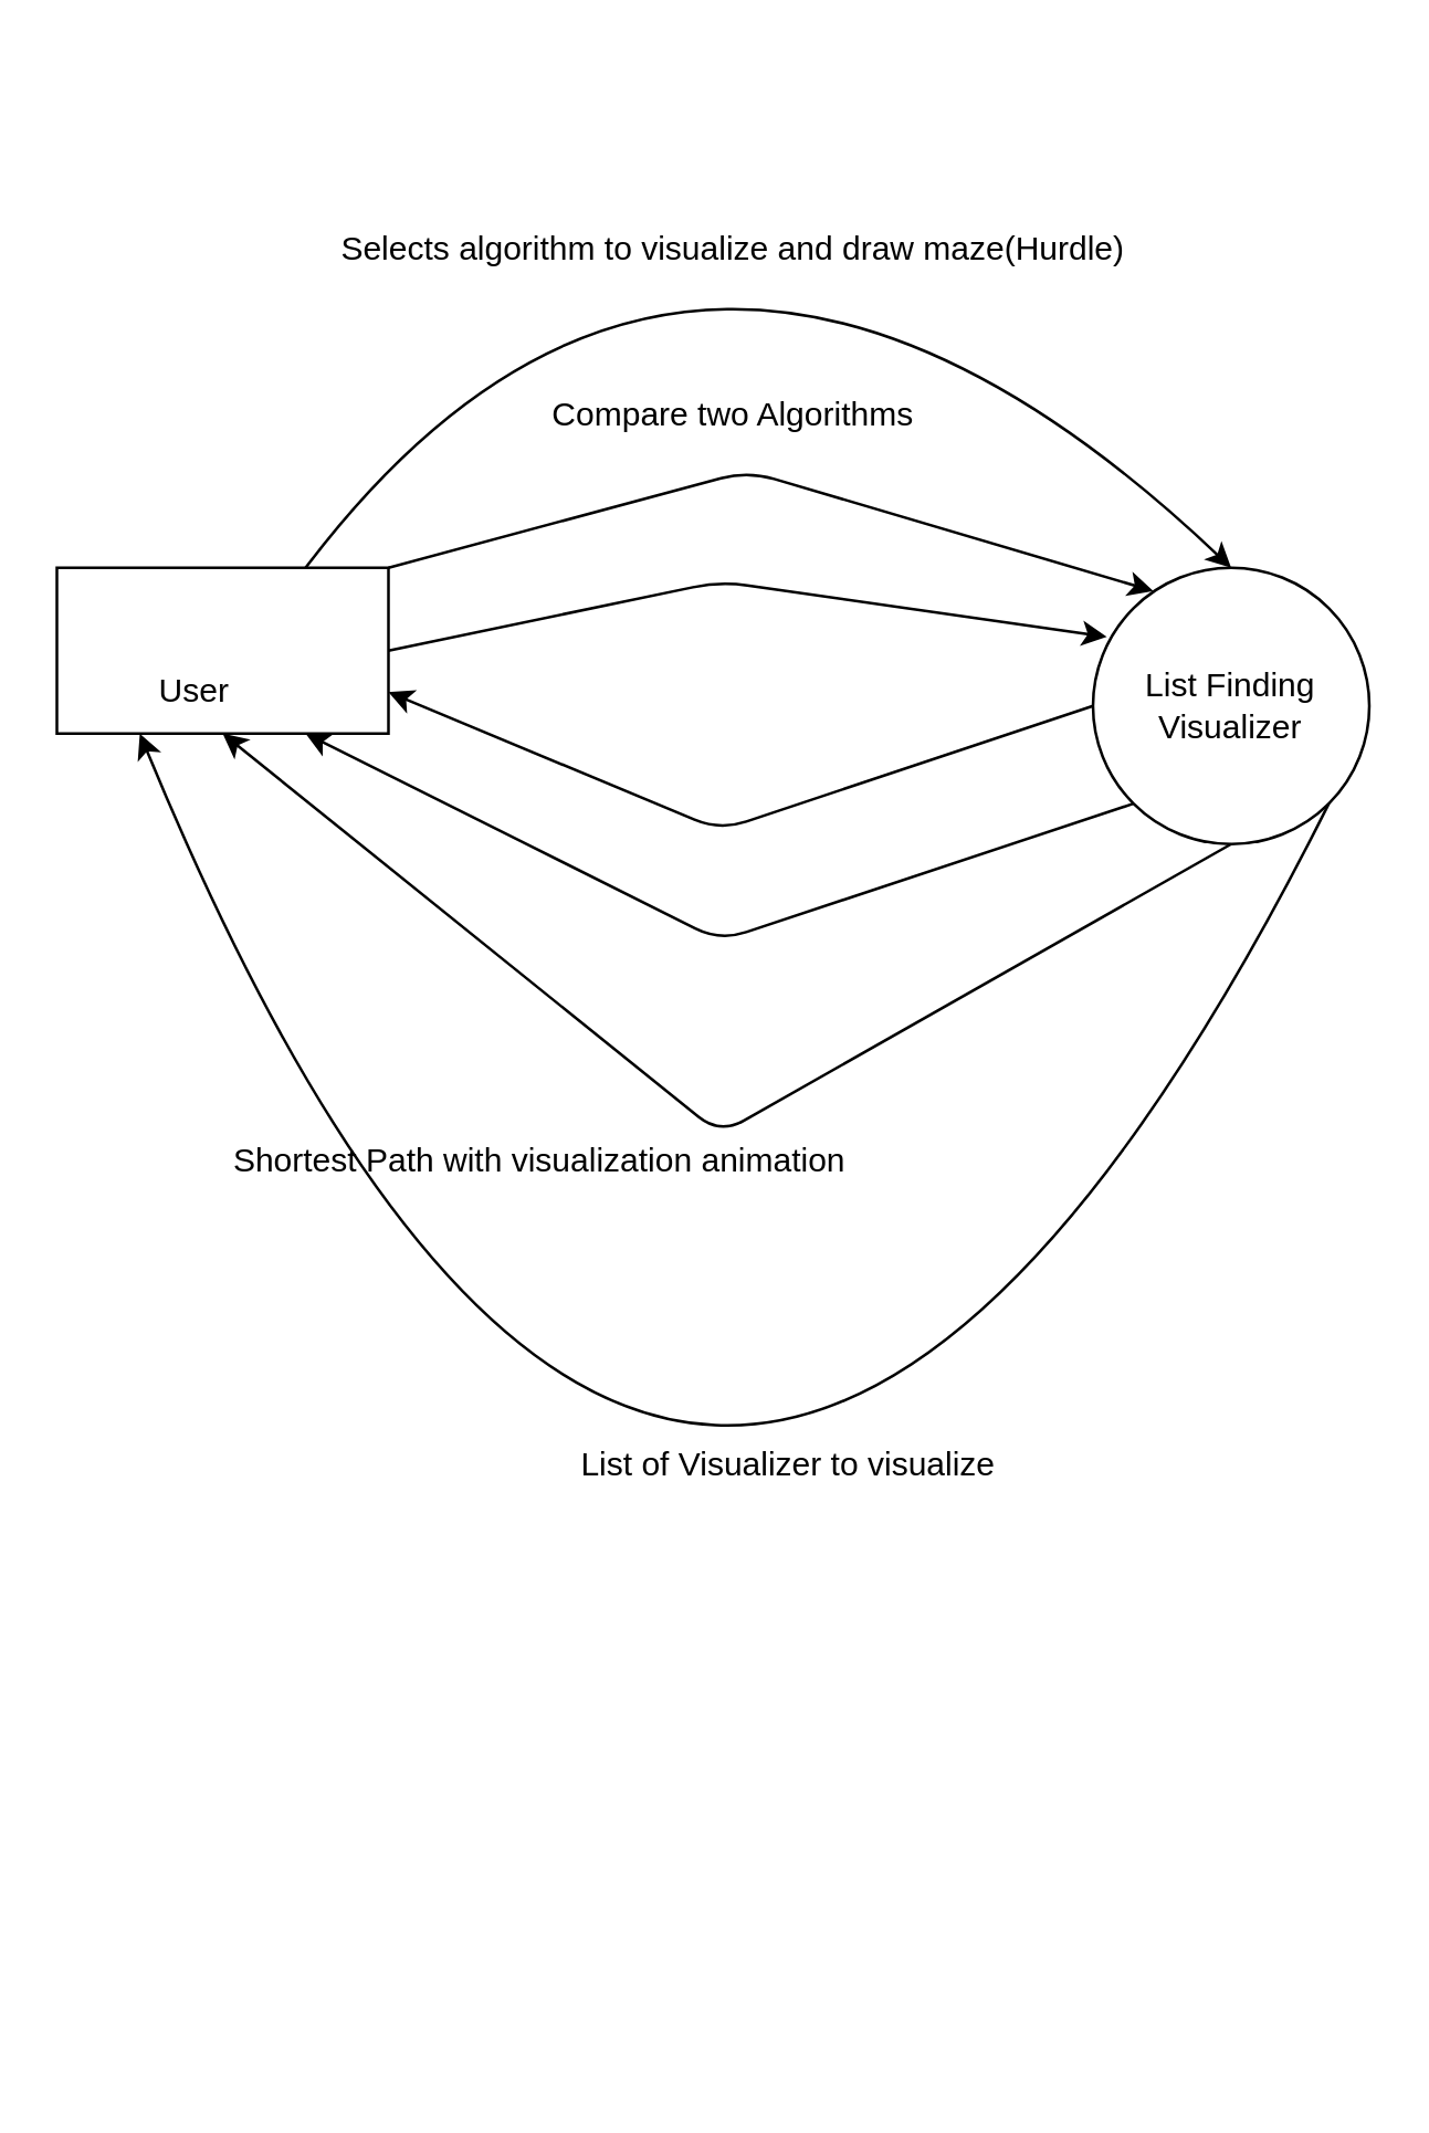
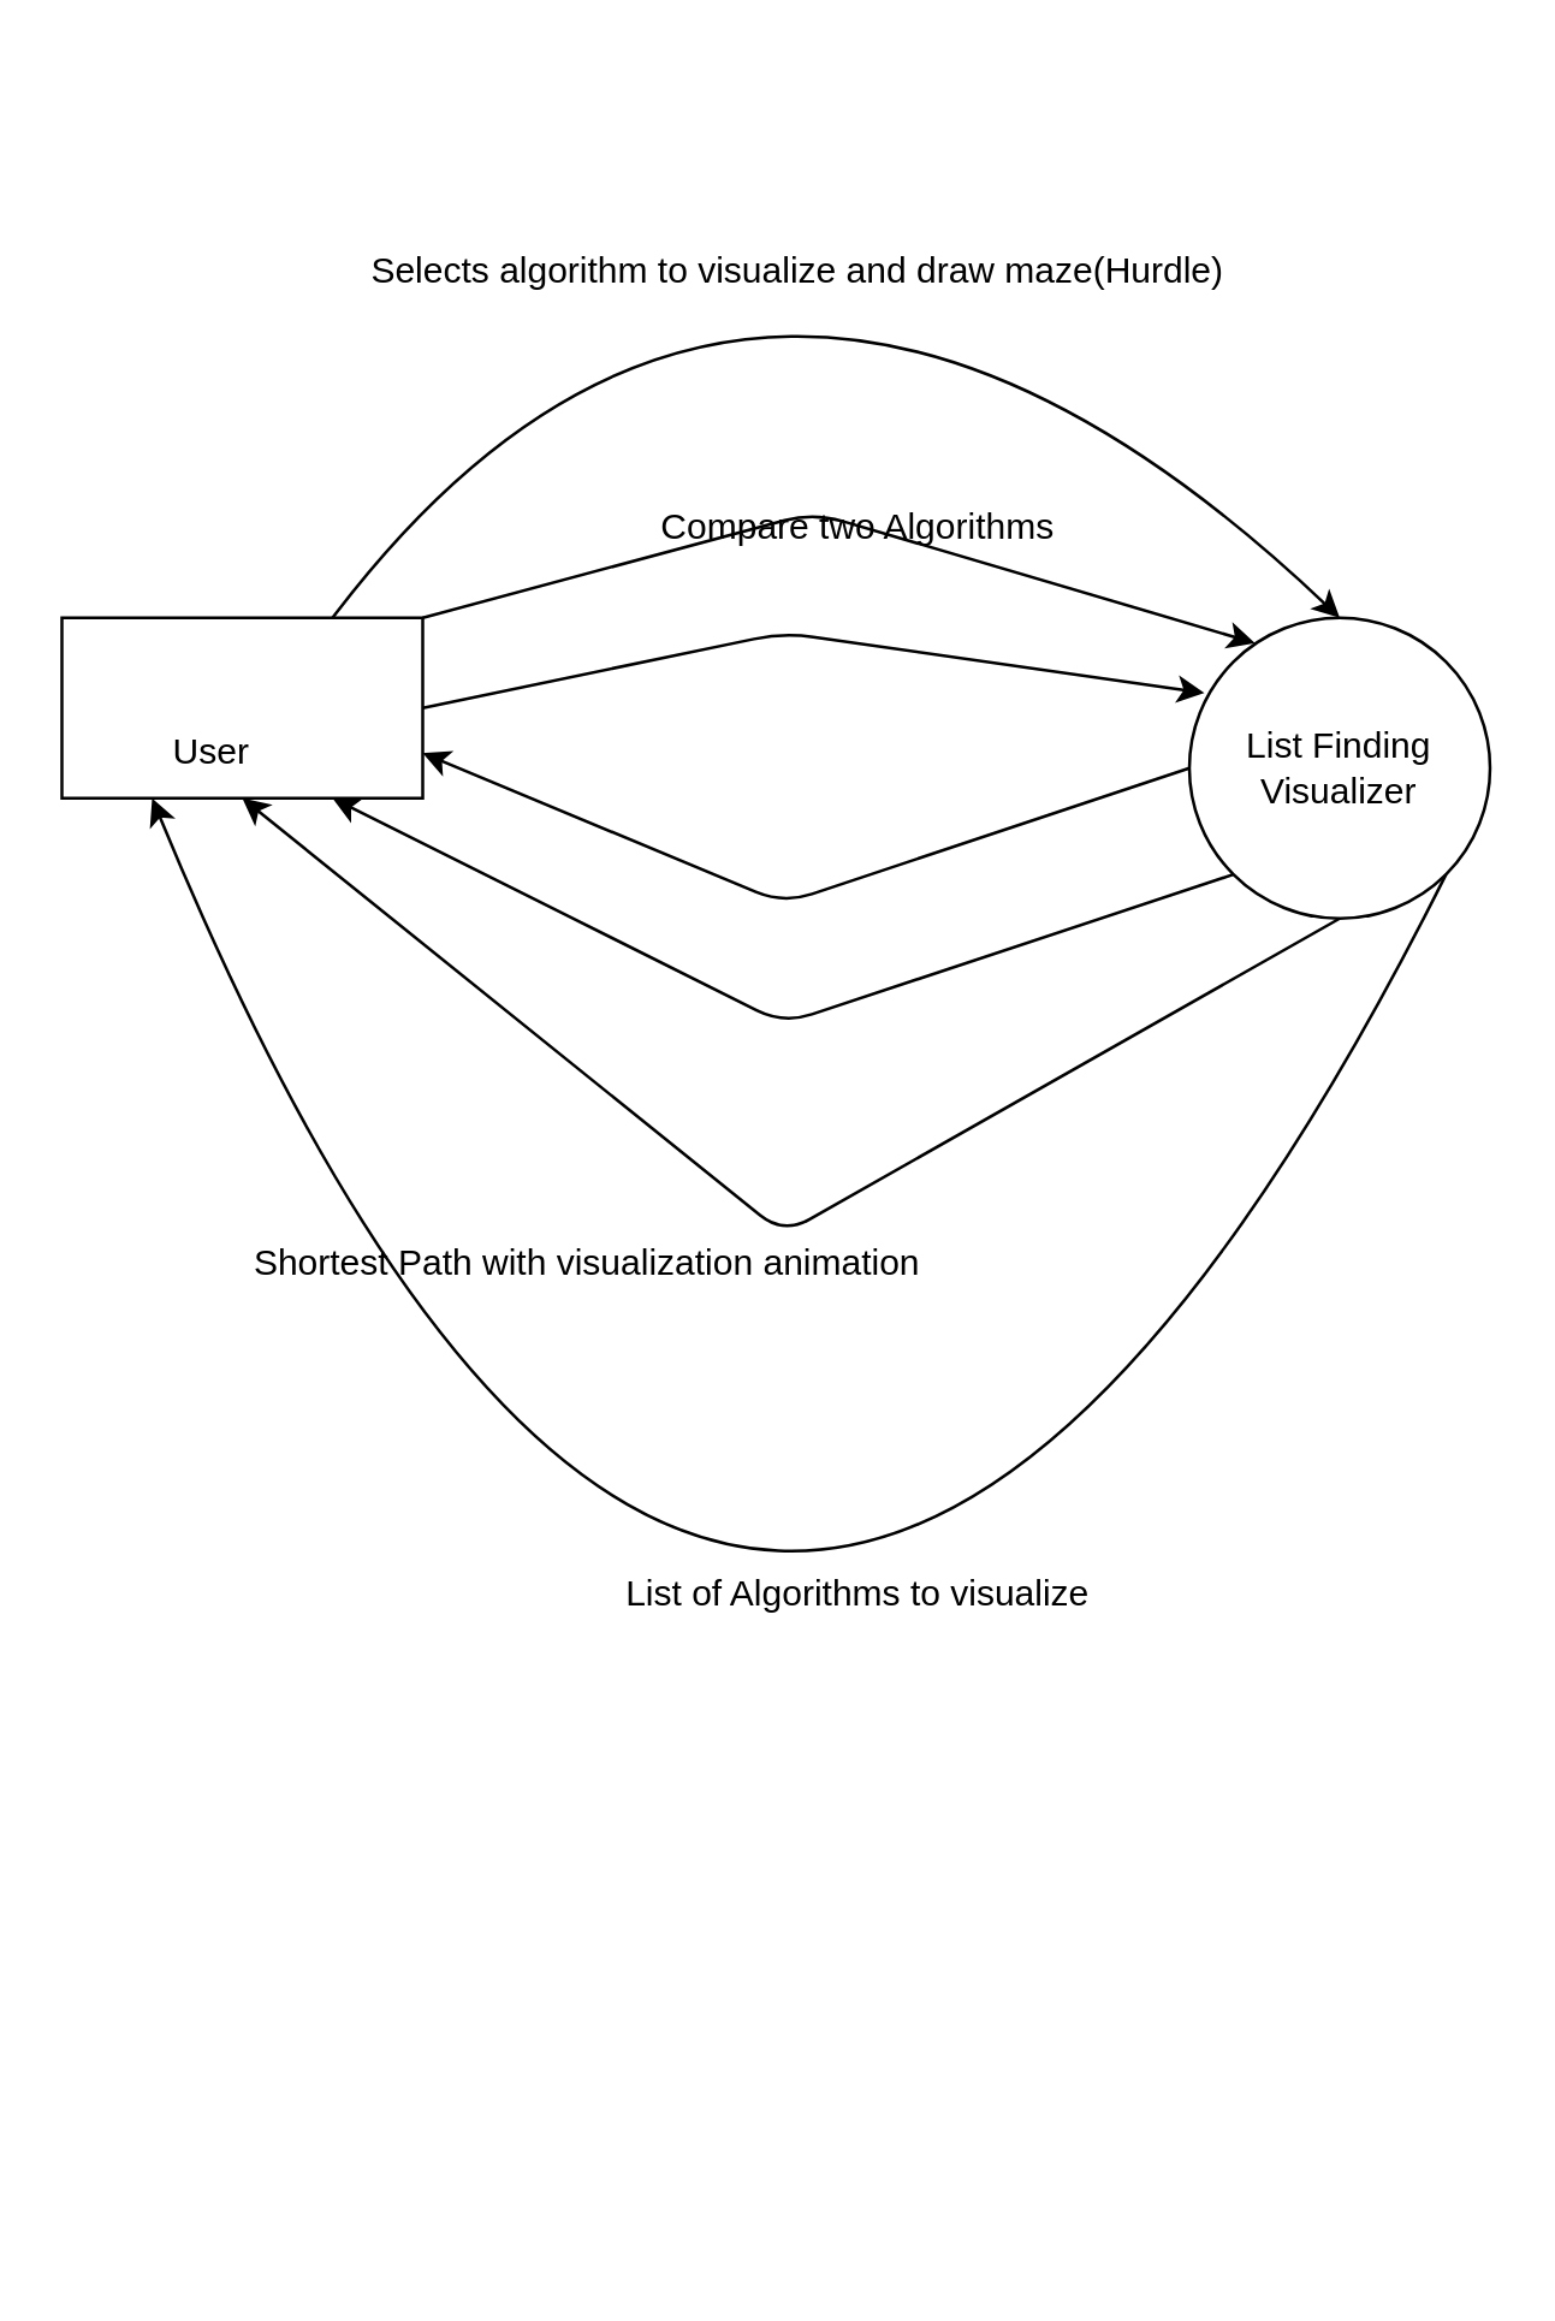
- <mxCell id="13" value="Compare two Algorithms" style="text;html=1;strokeColor=none;fillColor=none;align=center;verticalAlign=middle;whiteSpace=wrap;rounded=0;" vertex="1" parent="1"><mxGeometry x="100" y="140" width="330" height="20" as="geometry" /></mxCell>
+ <mxCell id="13" value="Compare two Algorithms" style="text;html=1;strokeColor=none;fillColor=none;align=center;verticalAlign=middle;whiteSpace=wrap;rounded=0;" vertex="1" parent="1"><mxGeometry x="120" y="165" width="330" height="20" as="geometry" /></mxCell>
- <mxCell id="16" value="List of Visualizer to visualize" style="text;html=1;strokeColor=none;fillColor=none;align=center;verticalAlign=middle;whiteSpace=wrap;rounded=0;" vertex="1" parent="1"><mxGeometry x="120" y="520" width="330" height="20" as="geometry" /></mxCell>
+ <mxCell id="16" value="List of Algorithms to visualize" style="text;html=1;strokeColor=none;fillColor=none;align=center;verticalAlign=middle;whiteSpace=wrap;rounded=0;" vertex="1" parent="1"><mxGeometry x="120" y="520" width="330" height="20" as="geometry" /></mxCell>
